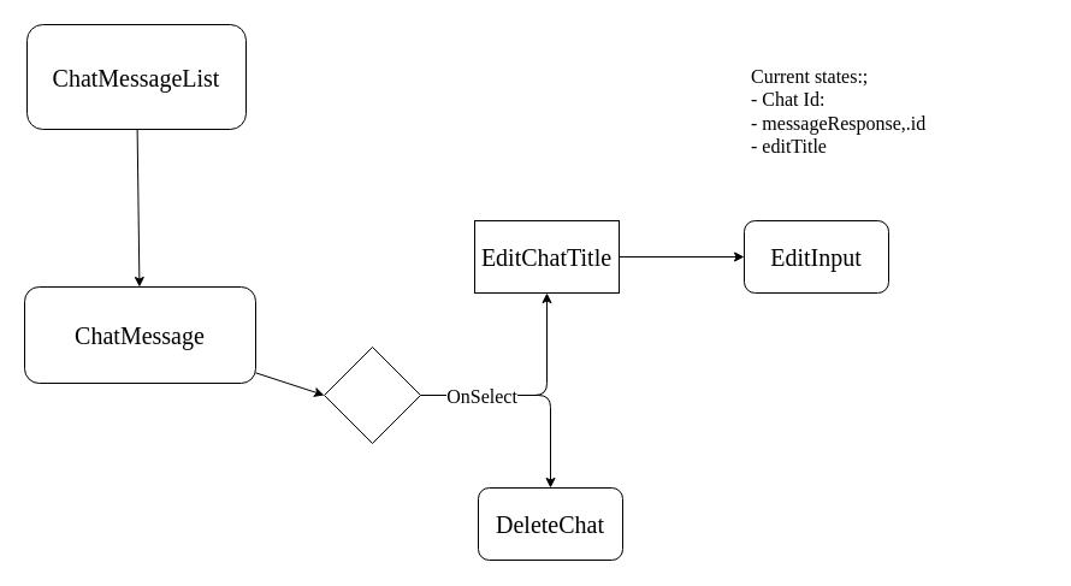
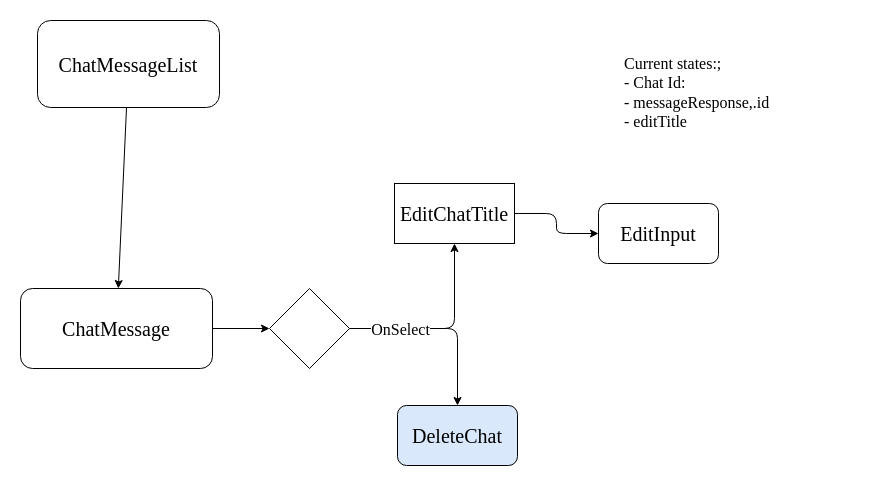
- <mxCell id="3" value="ChatMessageList" style="rounded=1;whiteSpace=wrap;html=1;hachureGap=4;fontFamily=Architects Daughter;fontSource=https%3A%2F%2Ffonts.googleapis.com%2Fcss%3Ffamily%3DArchitects%2BDaughter;fontSize=20;" vertex="1" parent="1"><mxGeometry x="22" y="20" width="182" height="87" as="geometry" /></mxCell>
+ <mxCell id="3" value="ChatMessageList" style="rounded=1;whiteSpace=wrap;html=1;hachureGap=4;fontFamily=Architects Daughter;fontSource=https%3A%2F%2Ffonts.googleapis.com%2Fcss%3Ffamily%3DArchitects%2BDaughter;fontSize=20;" vertex="1" parent="1"><mxGeometry x="37" y="20" width="182" height="87" as="geometry" /></mxCell>
- <mxCell id="13" value="EditInput" style="whiteSpace=wrap;html=1;fontSize=20;fontFamily=Architects Daughter;rounded=1;sketch=0;hachureGap=4;jiggle=2;curveFitting=1;fontSource=https%3A%2F%2Ffonts.googleapis.com%2Fcss%3Ffamily%3DArchitects%2BDaughter;fontColor=default;" vertex="1" parent="1"><mxGeometry x="618" y="183" width="120" height="60" as="geometry" /></mxCell>
+ <mxCell id="13" value="EditInput" style="whiteSpace=wrap;html=1;fontSize=20;fontFamily=Architects Daughter;rounded=1;sketch=0;hachureGap=4;jiggle=2;curveFitting=1;fontSource=https%3A%2F%2Ffonts.googleapis.com%2Fcss%3Ffamily%3DArchitects%2BDaughter;fontColor=default;" vertex="1" parent="1"><mxGeometry x="598" y="203" width="120" height="60" as="geometry" /></mxCell>
- <mxCell id="5" value="ChatMessage" style="whiteSpace=wrap;html=1;fontSize=20;fontFamily=Architects Daughter;rounded=1;hachureGap=4;fontSource=https%3A%2F%2Ffonts.googleapis.com%2Fcss%3Ffamily%3DArchitects%2BDaughter;" vertex="1" parent="1"><mxGeometry x="20" y="238" width="192" height="80" as="geometry" /></mxCell>
+ <mxCell id="5" value="ChatMessage" style="whiteSpace=wrap;html=1;fontSize=20;fontFamily=Architects Daughter;rounded=1;hachureGap=4;fontSource=https%3A%2F%2Ffonts.googleapis.com%2Fcss%3Ffamily%3DArchitects%2BDaughter;" vertex="1" parent="1"><mxGeometry x="20" y="288" width="192" height="80" as="geometry" /></mxCell>
- <mxCell id="8" value="DeleteChat" style="rounded=1;whiteSpace=wrap;html=1;sketch=0;hachureGap=4;jiggle=2;curveFitting=1;fontFamily=Architects Daughter;fontSource=https%3A%2F%2Ffonts.googleapis.com%2Fcss%3Ffamily%3DArchitects%2BDaughter;fontSize=20;" vertex="1" parent="1"><mxGeometry x="397" y="405" width="120" height="60" as="geometry" /></mxCell>
+ <mxCell id="8" value="DeleteChat" style="rounded=1;whiteSpace=wrap;html=1;sketch=0;hachureGap=4;jiggle=2;curveFitting=1;fontFamily=Architects Daughter;fontSource=https%3A%2F%2Ffonts.googleapis.com%2Fcss%3Ffamily%3DArchitects%2BDaughter;fontSize=20;fillColor=#dae8fc;" vertex="1" parent="1"><mxGeometry x="397" y="405" width="120" height="60" as="geometry" /></mxCell>
